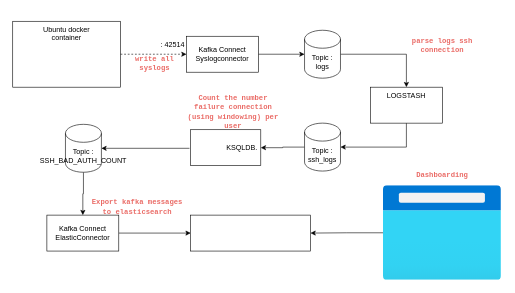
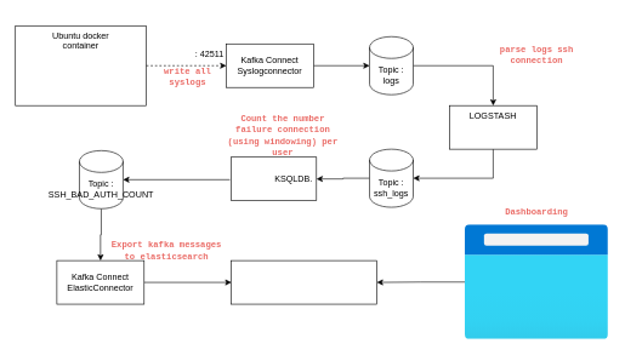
- <mxCell id="18" value=": 42514" style="text;html=1;strokeColor=none;fillColor=none;align=center;verticalAlign=middle;whiteSpace=wrap;rounded=0;" parent="1" vertex="1"><mxGeometry x="257" y="60" width="60" height="30" as="geometry" /></mxCell>
+ <mxCell id="18" value=": 42511" style="text;html=1;strokeColor=none;fillColor=none;align=center;verticalAlign=middle;whiteSpace=wrap;rounded=0;" parent="1" vertex="1"><mxGeometry x="257" y="60" width="60" height="30" as="geometry" /></mxCell>
